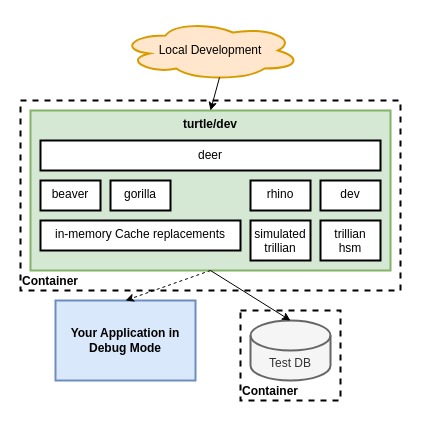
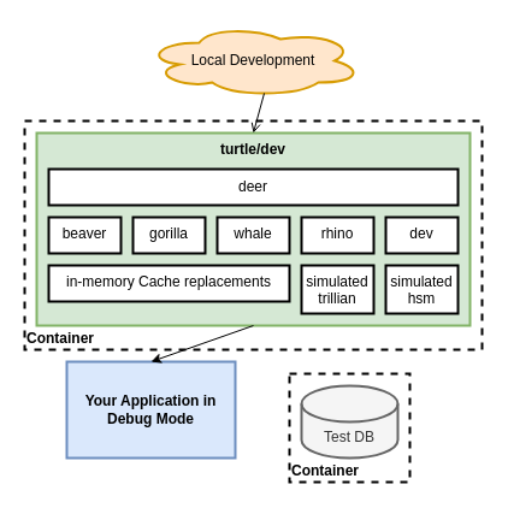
- <mxCell id="21" value="" style="endArrow=classic;html=1;exitX=0.55;exitY=0.95;exitDx=0;exitDy=0;exitPerimeter=0;entryX=0.5;entryY=0;entryDx=0;entryDy=0;" parent="1" source="20" target="4" edge="1"><mxGeometry width="50" height="50" relative="1" as="geometry"><mxPoint x="170" as="sourcePoint" y="-20" /><mxPoint x="220" y="-70" as="targetPoint" /></mxGeometry></mxCell>
+ <mxCell id="21" value="" style="endArrow=open;html=1;exitX=0.55;exitY=0.95;exitDx=0;exitDy=0;exitPerimeter=0;entryX=0.5;entryY=0;entryDx=0;entryDy=0;" parent="1" source="20" target="4" edge="1"><mxGeometry width="50" height="50" relative="1" as="geometry"><mxPoint x="170" as="sourcePoint" y="-20" /><mxPoint x="220" y="-70" as="targetPoint" /></mxGeometry></mxCell>
+ <mxCell id="8" value="whale" style="rounded=0;whiteSpace=wrap;html=1;strokeWidth=2;verticalAlign=top;" parent="2" vertex="1"><mxGeometry x="160" y="80" width="60" height="30" as="geometry" /></mxCell>
- <mxCell id="13" value="trillian&lt;br&gt;hsm" style="rounded=0;whiteSpace=wrap;html=1;strokeWidth=2;verticalAlign=top;" parent="2" vertex="1"><mxGeometry x="300" y="120" width="60" height="40" as="geometry" /></mxCell>
+ <mxCell id="13" value="simulated&lt;br&gt;hsm" style="rounded=0;whiteSpace=wrap;html=1;strokeWidth=2;verticalAlign=top;" parent="2" vertex="1"><mxGeometry x="300" y="120" width="60" height="40" as="geometry" /></mxCell>
- <mxCell id="15" value="" style="endArrow=classic;html=1;exitX=0.5;exitY=1;exitDx=0;exitDy=0;entryX=0.5;entryY=0;entryDx=0;entryDy=0;dashed=1;" parent="1" source="4" target="14" edge="1"><mxGeometry width="50" height="50" relative="1" as="geometry"><mxPoint x="370" y="390" as="sourcePoint" /><mxPoint x="420" y="340" as="targetPoint" /></mxGeometry></mxCell>
+ <mxCell id="15" value="" style="endArrow=classic;html=1;exitX=0.5;exitY=1;exitDx=0;exitDy=0;entryX=0.5;entryY=0;entryDx=0;entryDy=0;" parent="1" source="4" target="14" edge="1"><mxGeometry width="50" height="50" relative="1" as="geometry"><mxPoint x="370" y="390" as="sourcePoint" /><mxPoint x="420" y="340" as="targetPoint" /></mxGeometry></mxCell>
- <mxCell id="19" value="" style="endArrow=classic;html=1;exitX=0.5;exitY=1;exitDx=0;exitDy=0;entryX=0.5;entryY=0;entryDx=0;entryDy=0;entryPerimeter=0;" parent="1" source="4" target="18" edge="1"><mxGeometry width="50" height="50" relative="1" as="geometry"><mxPoint x="220" y="280" as="sourcePoint" /><mxPoint x="140" y="340" as="targetPoint" /></mxGeometry></mxCell>
